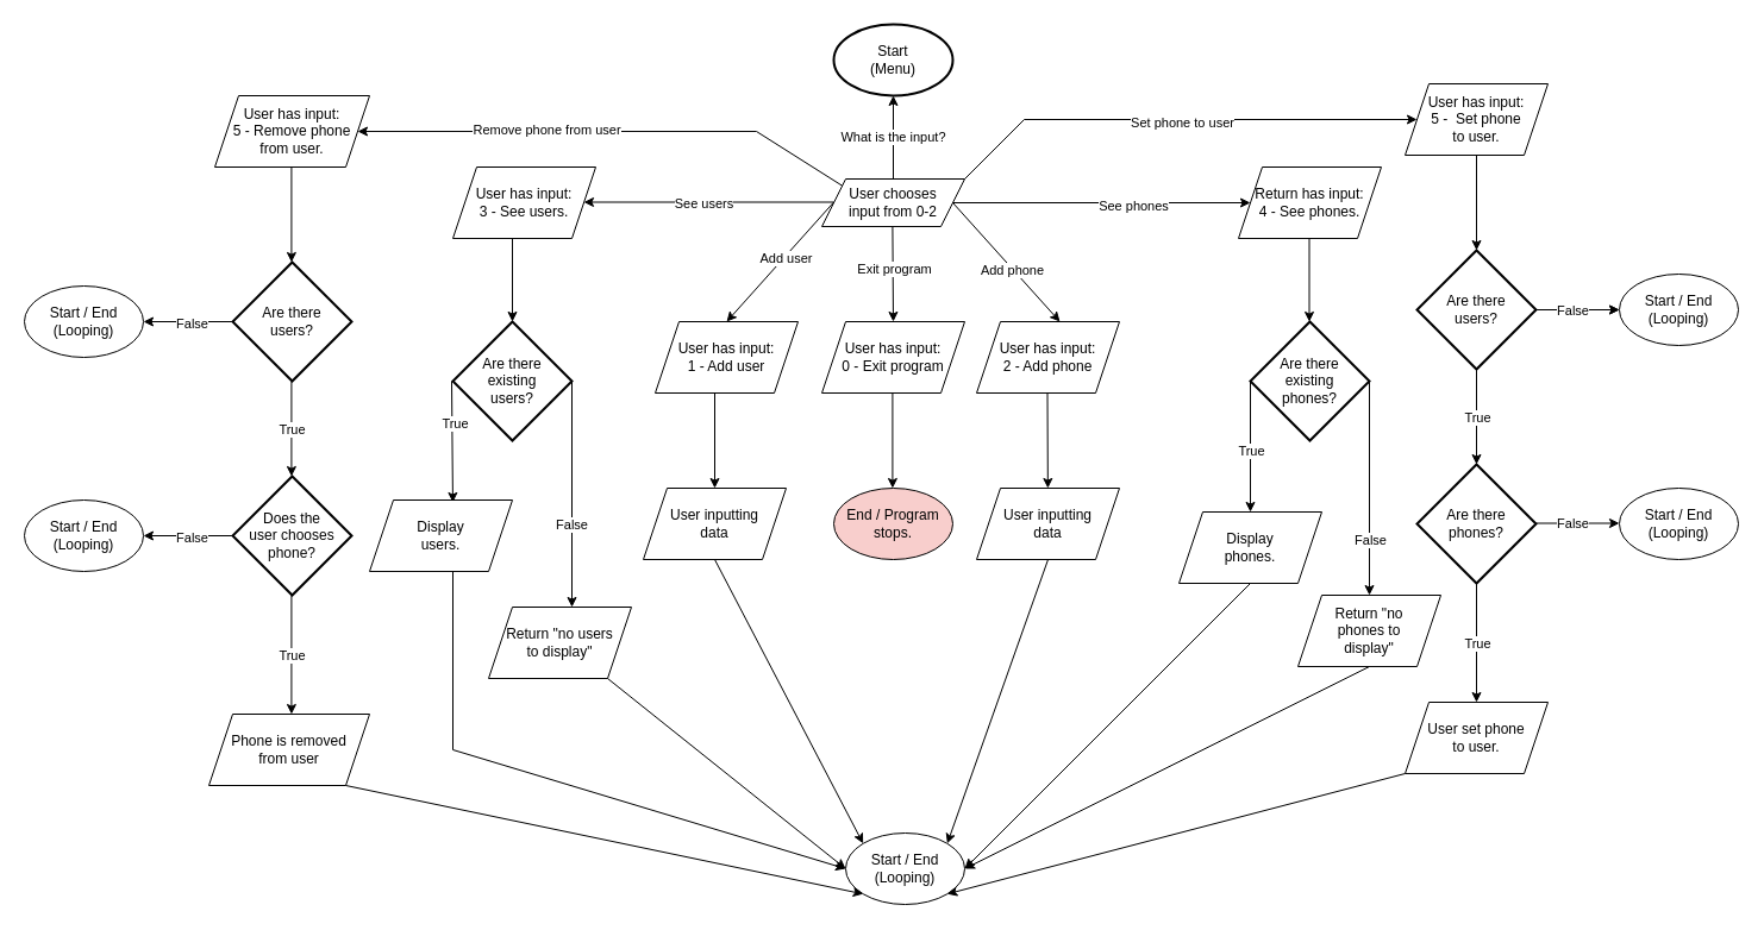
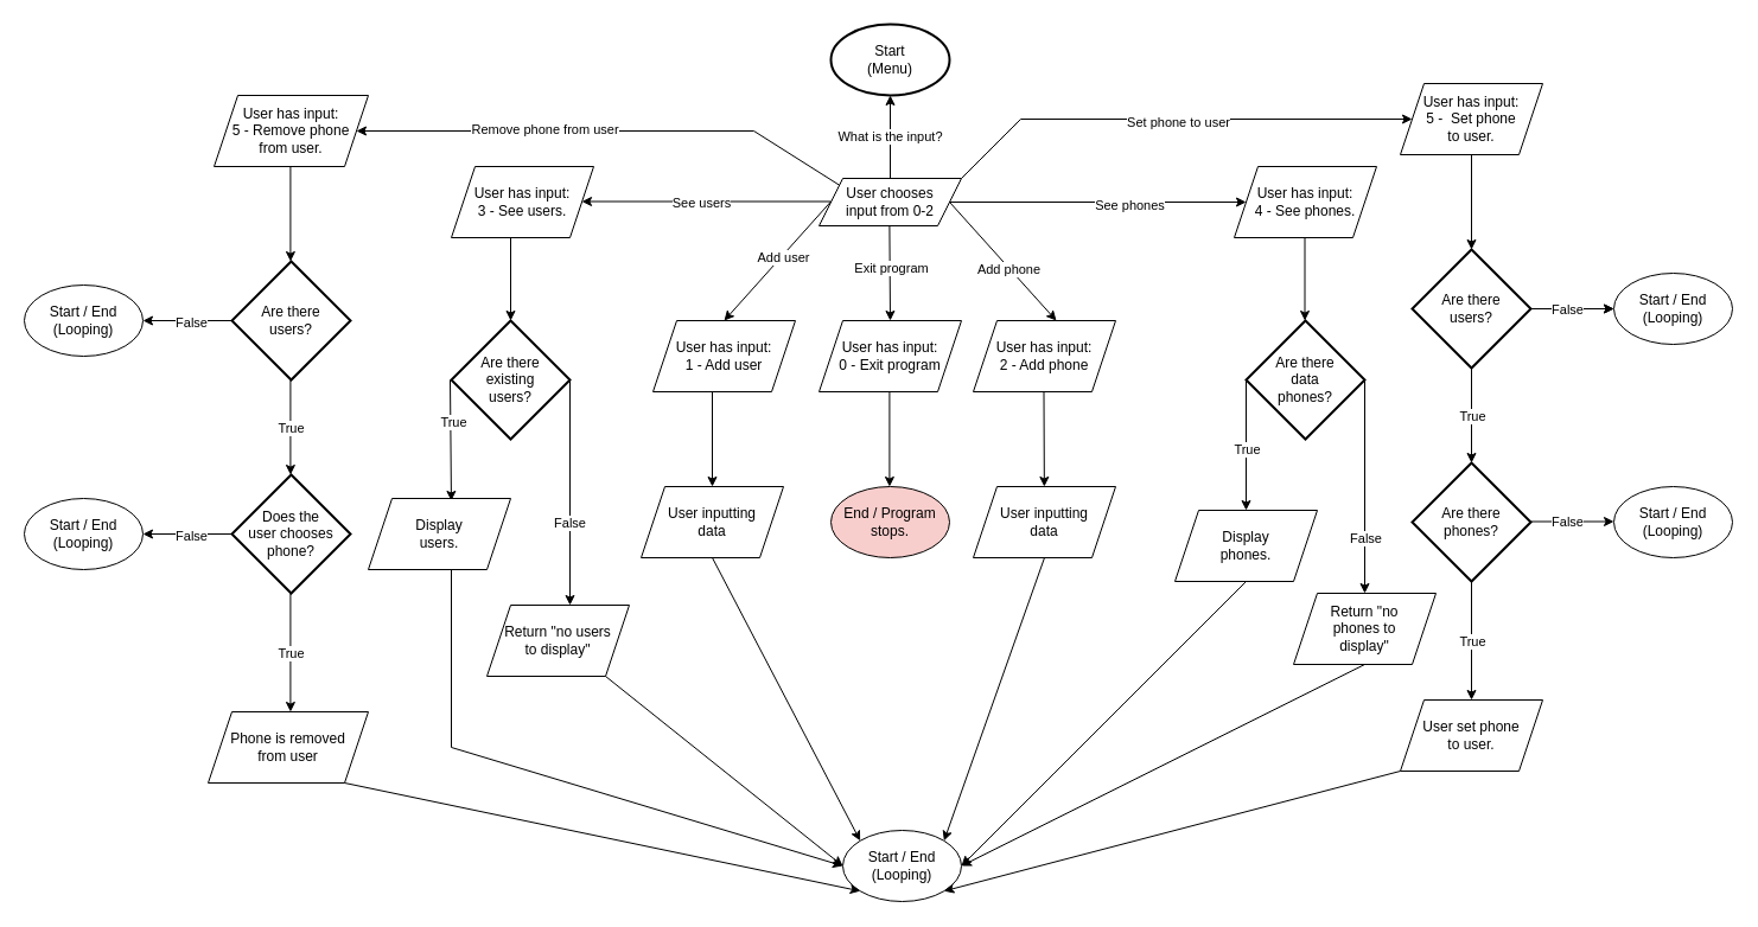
- <mxCell id="23" value="&lt;div&gt;Return has input:&lt;/div&gt;&lt;div&gt;4 - See phones.&lt;br&gt;&lt;/div&gt;" style="shape=parallelogram;perimeter=parallelogramPerimeter;whiteSpace=wrap;html=1;fixedSize=1;" vertex="1" parent="1"><mxGeometry x="1040" y="140" width="120" height="60" as="geometry" /></mxCell>
+ <mxCell id="23" value="&lt;div&gt;User has input:&lt;/div&gt;&lt;div&gt;4 - See phones.&lt;br&gt;&lt;/div&gt;" style="shape=parallelogram;perimeter=parallelogramPerimeter;whiteSpace=wrap;html=1;fixedSize=1;" vertex="1" parent="1"><mxGeometry x="1040" y="140" width="120" height="60" as="geometry" /></mxCell>
- <mxCell id="37" value="&lt;div&gt;Are there&lt;/div&gt;&lt;div&gt;existing&lt;/div&gt;&lt;div&gt;phones?&lt;br&gt;&lt;/div&gt;" style="strokeWidth=2;html=1;shape=mxgraph.flowchart.decision;whiteSpace=wrap;" vertex="1" parent="1"><mxGeometry x="1050" y="270" width="100" height="100" as="geometry" /></mxCell>
+ <mxCell id="37" value="&lt;div&gt;Are there&lt;/div&gt;&lt;div&gt;data&lt;/div&gt;&lt;div&gt;phones?&lt;br&gt;&lt;/div&gt;" style="strokeWidth=2;html=1;shape=mxgraph.flowchart.decision;whiteSpace=wrap;" vertex="1" parent="1"><mxGeometry x="1050" y="270" width="100" height="100" as="geometry" /></mxCell>
